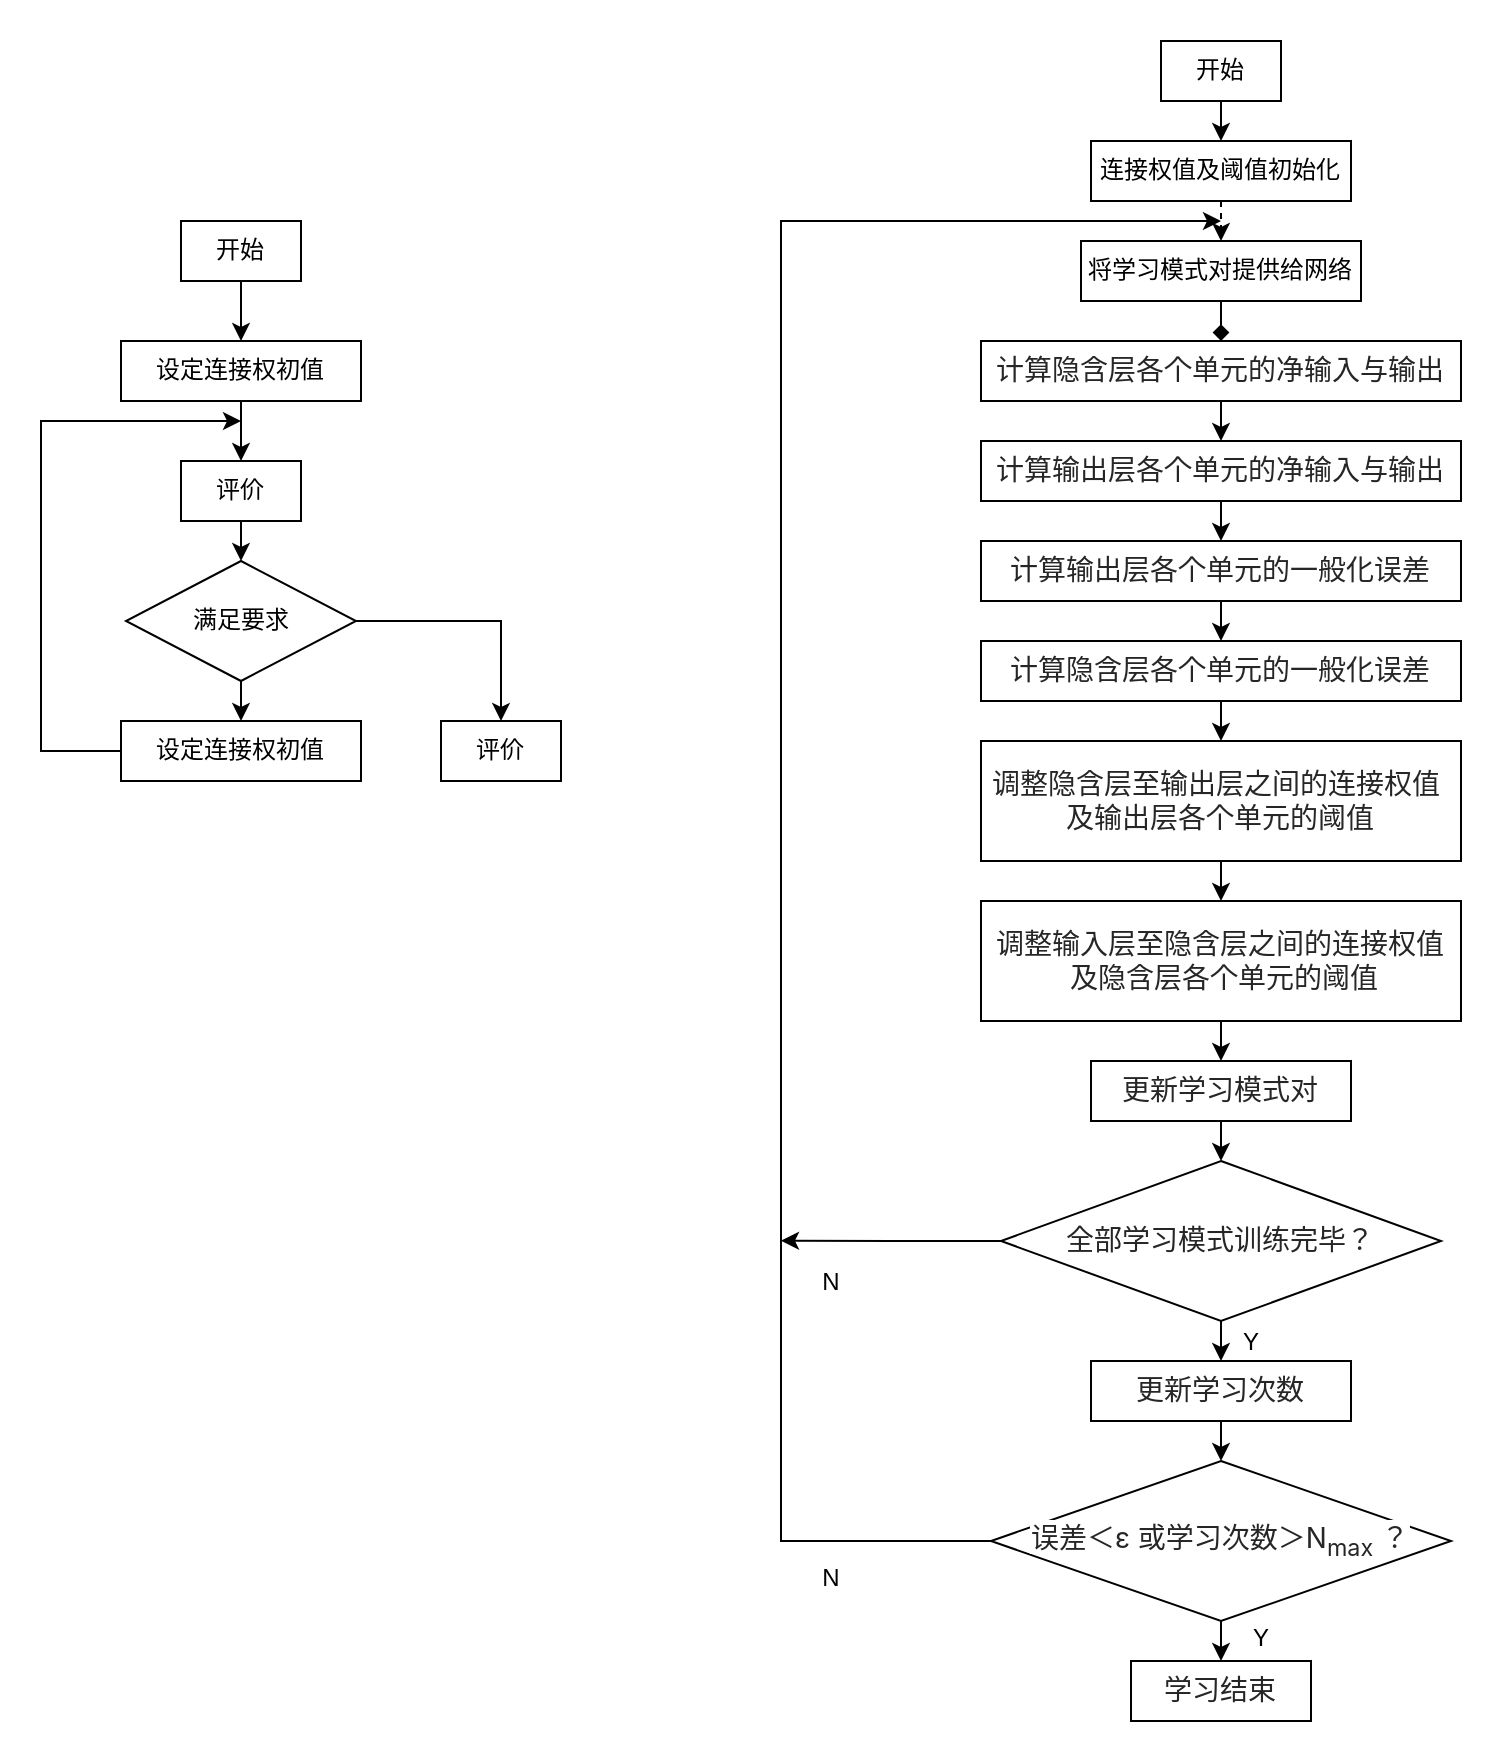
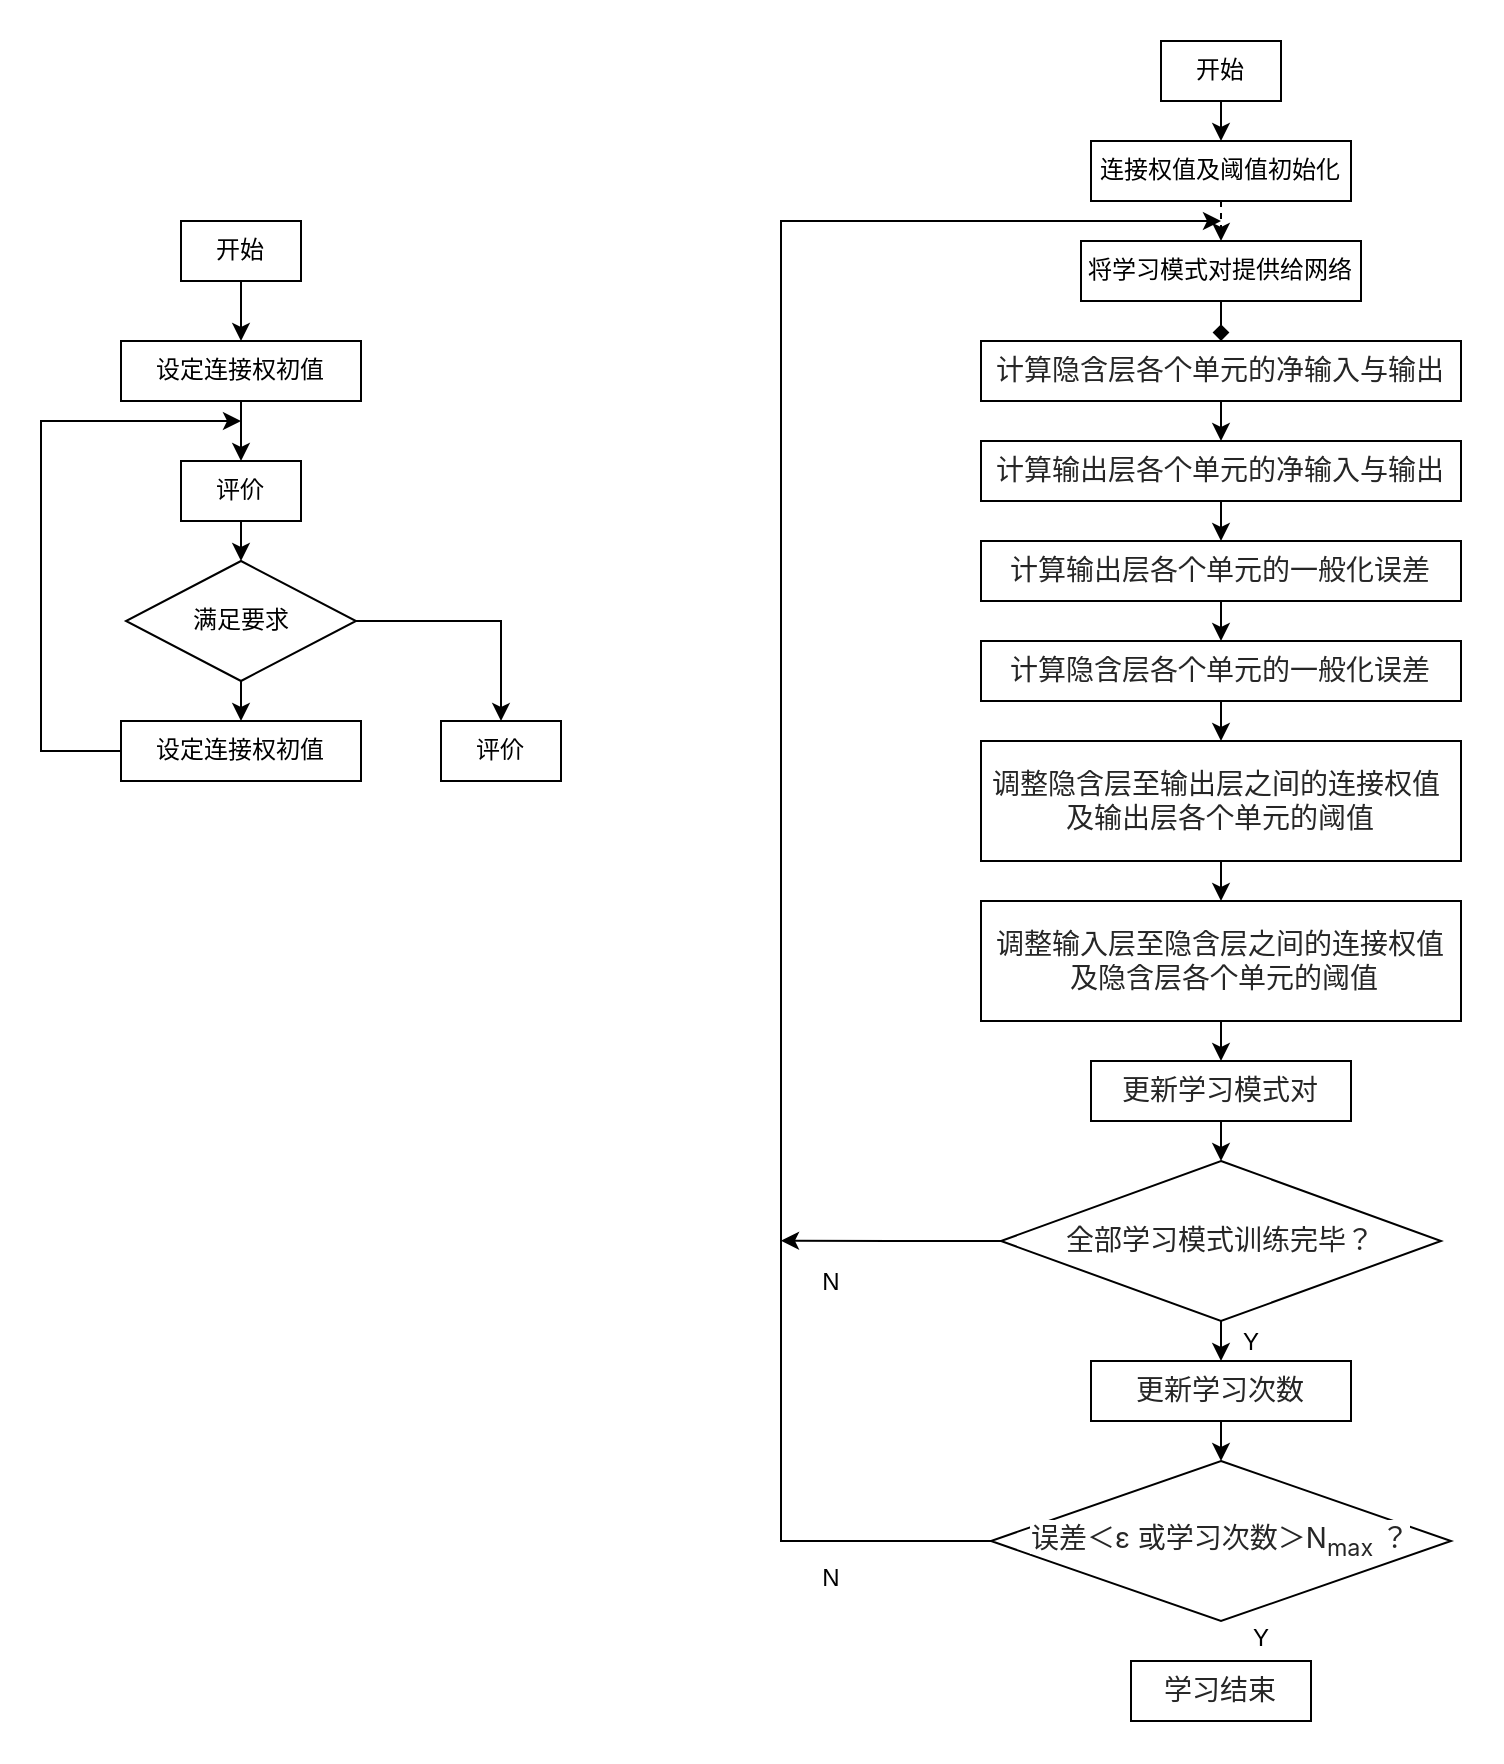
- <mxCell id="39" style="edgeStyle=orthogonalEdgeStyle;rounded=0;orthogonalLoop=1;jettySize=auto;html=1;exitX=0.5;exitY=1;exitDx=0;exitDy=0;entryX=0.5;entryY=0;entryDx=0;entryDy=0;" parent="1" source="40" target="41" edge="1"><mxGeometry relative="1" as="geometry" /></mxCell>
